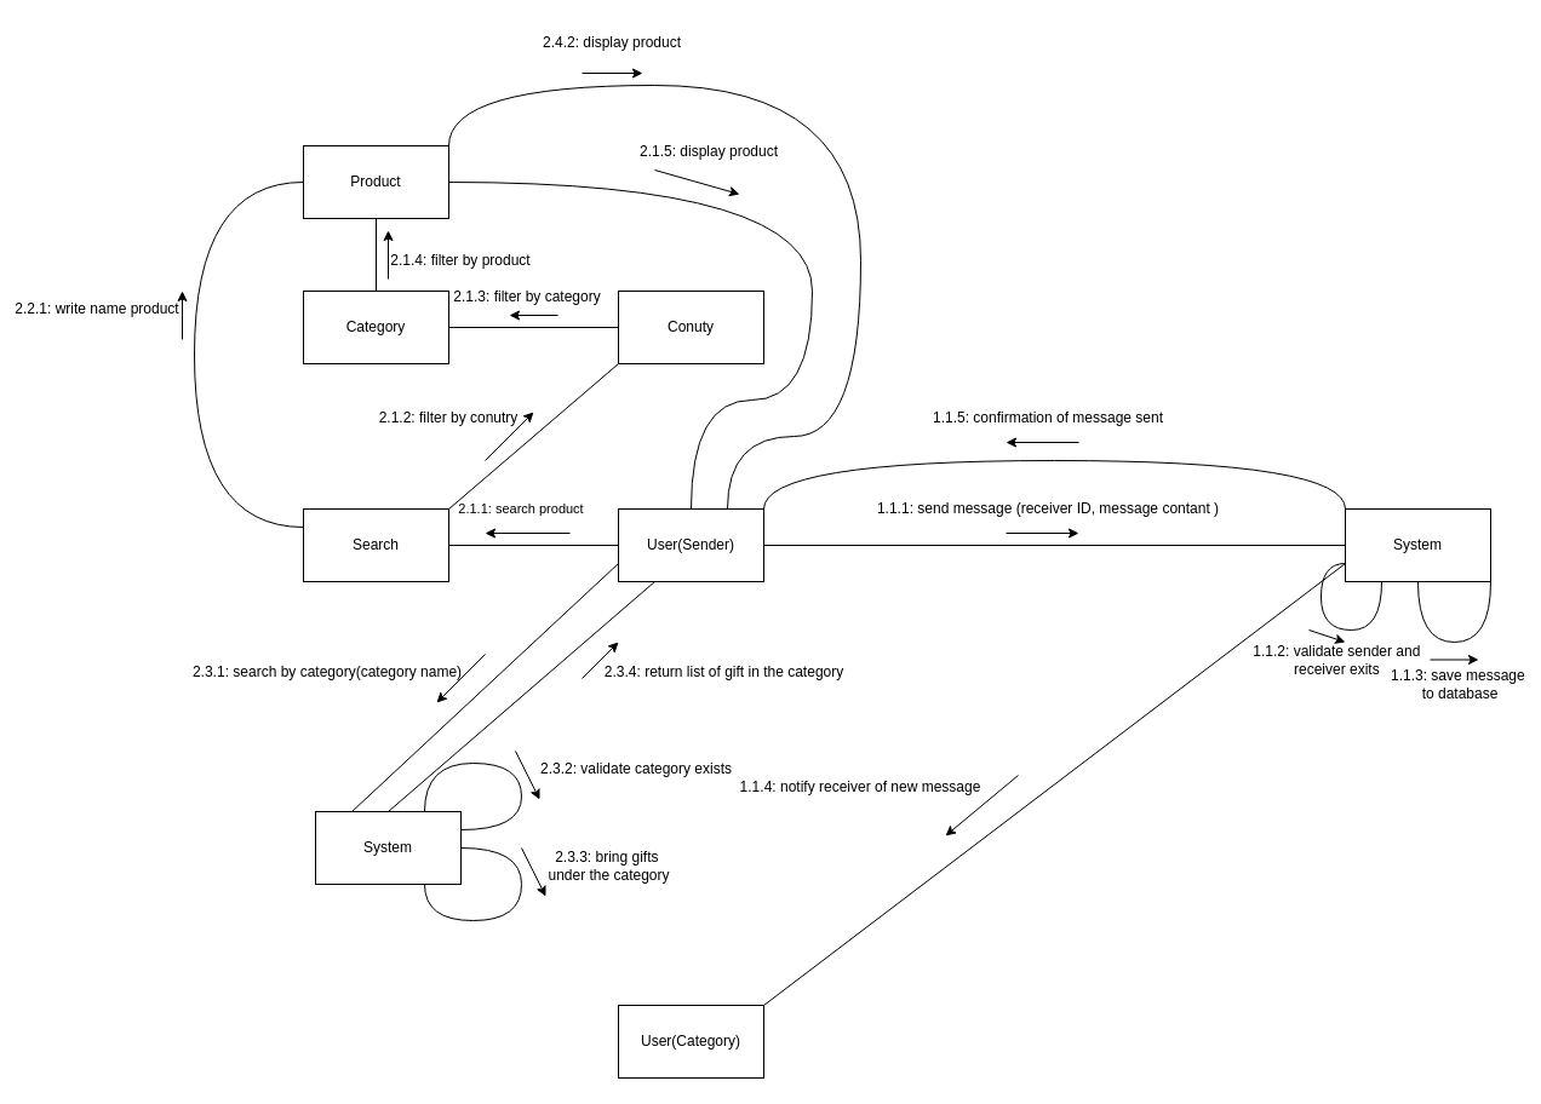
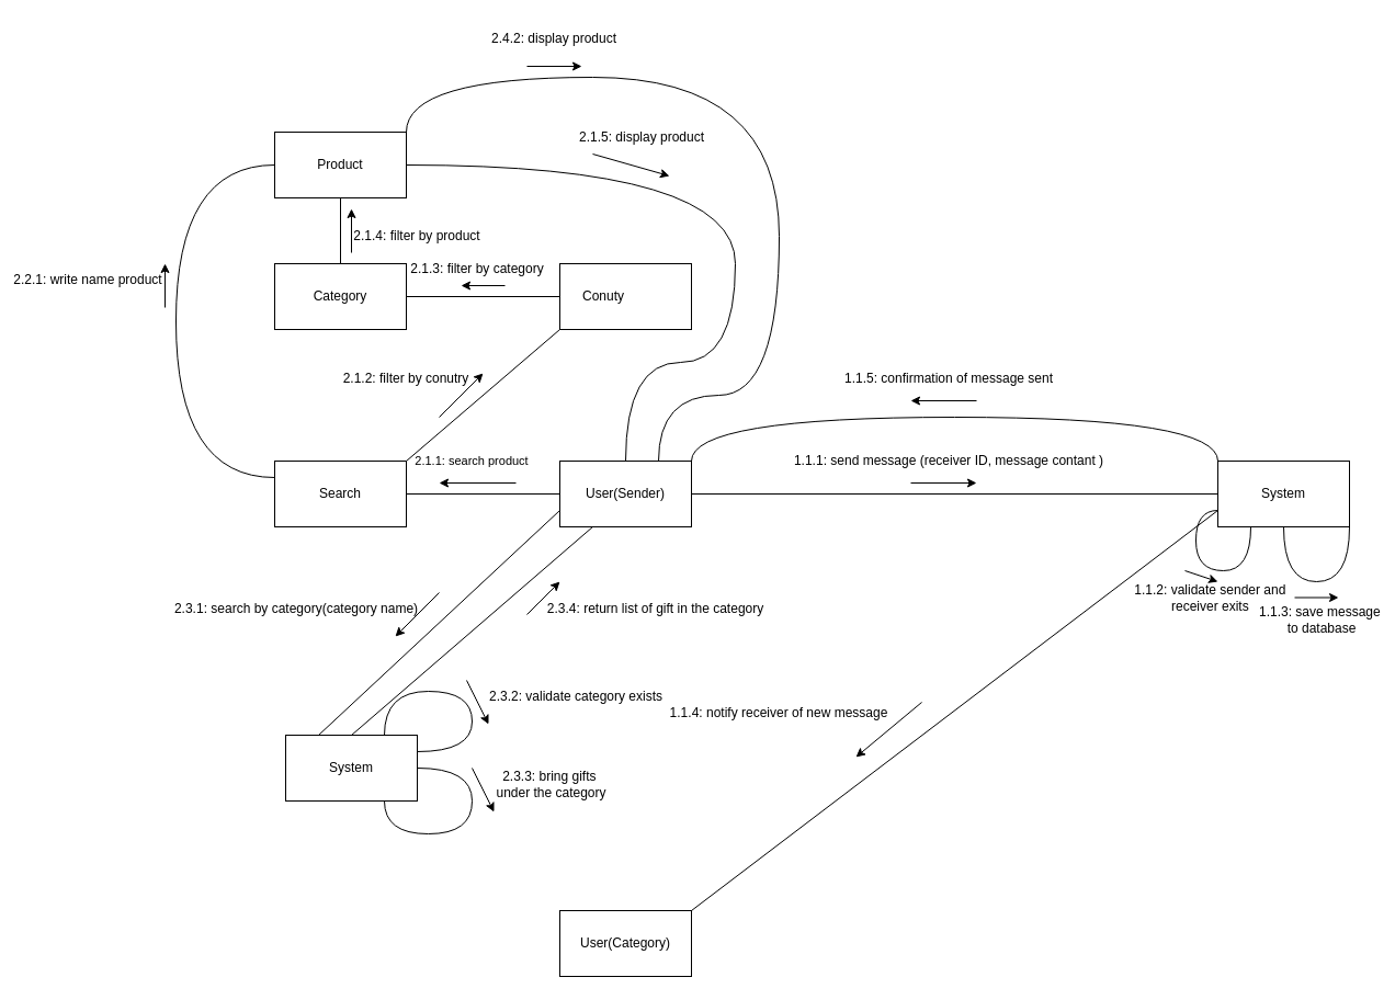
- <mxCell id="26" value="Conuty" style="text;html=1;align=center;verticalAlign=middle;whiteSpace=wrap;rounded=0;" vertex="1" parent="1"><mxGeometry x="540" y="255" width="60" height="30" as="geometry" /></mxCell>
+ <mxCell id="26" value="Conuty" style="text;html=1;align=center;verticalAlign=middle;whiteSpace=wrap;rounded=0;" vertex="1" parent="1"><mxGeometry x="520" y="255" width="60" height="30" as="geometry" /></mxCell>
